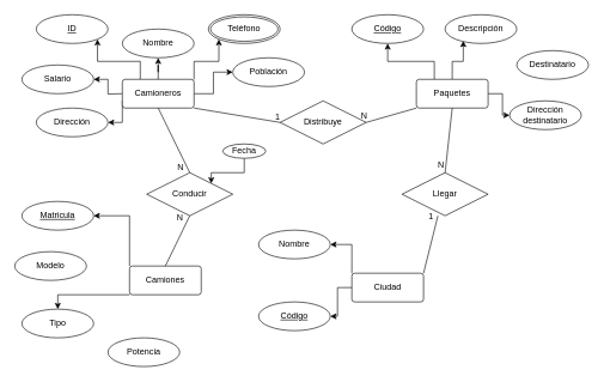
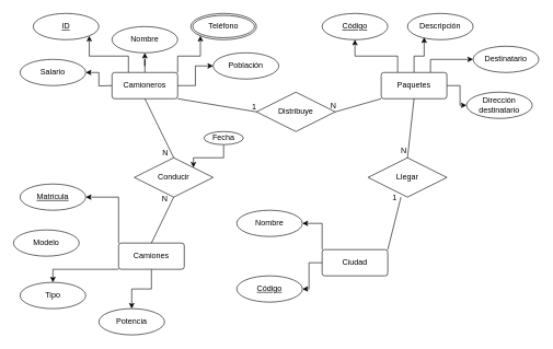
+ <mxCell id="16" style="edgeStyle=orthogonalEdgeStyle;rounded=0;orthogonalLoop=1;jettySize=auto;html=1;exitX=0.75;exitY=0;exitDx=0;exitDy=0;" edge="1" parent="1" source="19" target="22"><mxGeometry relative="1" as="geometry" /></mxCell>
- <mxCell id="10" value="Dirección" style="ellipse;whiteSpace=wrap;html=1;align=center;" vertex="1" parent="1"><mxGeometry x="50" y="150" width="100" height="40" as="geometry" /></mxCell>
- <mxCell id="6" style="edgeStyle=orthogonalEdgeStyle;rounded=0;orthogonalLoop=1;jettySize=auto;html=1;exitX=0;exitY=0.75;exitDx=0;exitDy=0;" edge="1" parent="1" source="14" target="10"><mxGeometry relative="1" as="geometry"><mxPoint x="170" y="150" as="sourcePoint" /><Array as="points"><mxPoint x="170" y="170" /></Array></mxGeometry></mxCell>
+ <mxCell id="39" value="" style="edgeStyle=orthogonalEdgeStyle;rounded=0;orthogonalLoop=1;jettySize=auto;html=1;" edge="1" parent="1" source="42" target="46"><mxGeometry relative="1" as="geometry" /></mxCell>
